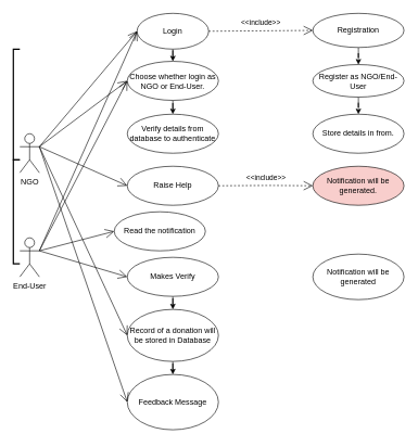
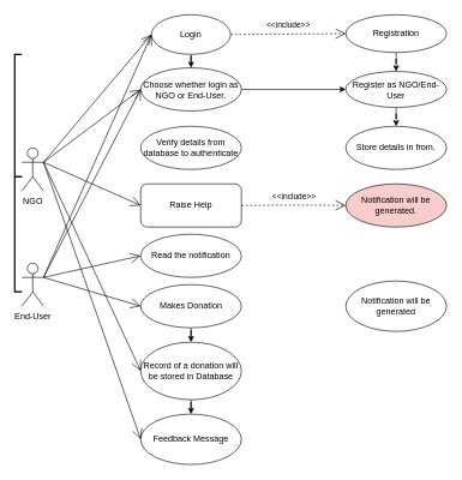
- <mxCell id="17" value="" style="edgeStyle=orthogonalEdgeStyle;orthogonalLoop=1;jettySize=auto;html=1;" edge="1" parent="1" source="18" target="16"><mxGeometry relative="1" as="geometry" /></mxCell>
+ <mxCell id="17" value="" style="edgeStyle=orthogonalEdgeStyle;orthogonalLoop=1;jettySize=auto;html=1;" edge="1" parent="1" source="18" target="14"><mxGeometry relative="1" as="geometry" /></mxCell>
- <mxCell id="21" value="Raise Help" style="ellipse;whiteSpace=wrap;html=1;" vertex="1" parent="1"><mxGeometry x="195" y="255" width="140" height="60" as="geometry" /></mxCell>
+ <mxCell id="21" value="Raise Help" style="whiteSpace=wrap;html=1;rounded=1;" vertex="1" parent="1"><mxGeometry x="195" y="255" width="140" height="60" as="geometry" /></mxCell>
- <mxCell id="25" value="Read the notification" style="ellipse;whiteSpace=wrap;html=1;" vertex="1" parent="1"><mxGeometry x="175" y="325" width="140" height="60" as="geometry" /></mxCell>
+ <mxCell id="25" value="Read the notification" style="ellipse;whiteSpace=wrap;html=1;" vertex="1" parent="1"><mxGeometry x="195" y="325" width="140" height="60" as="geometry" /></mxCell>
- <mxCell id="28" value="Makes Verify" style="ellipse;whiteSpace=wrap;html=1;" vertex="1" parent="1"><mxGeometry x="195" y="395" width="140" height="60" as="geometry" /></mxCell>
+ <mxCell id="28" value="Makes Donation" style="ellipse;whiteSpace=wrap;html=1;" vertex="1" parent="1"><mxGeometry x="195" y="395" width="140" height="60" as="geometry" /></mxCell>
- <mxCell id="34" value="Feedback Message" style="ellipse;whiteSpace=wrap;html=1;" vertex="1" parent="1"><mxGeometry x="195" y="575" width="140" height="85" as="geometry" /></mxCell>
+ <mxCell id="34" value="Feedback Message" style="ellipse;whiteSpace=wrap;html=1;" vertex="1" parent="1"><mxGeometry x="195" y="575" width="140" height="70" as="geometry" /></mxCell>
